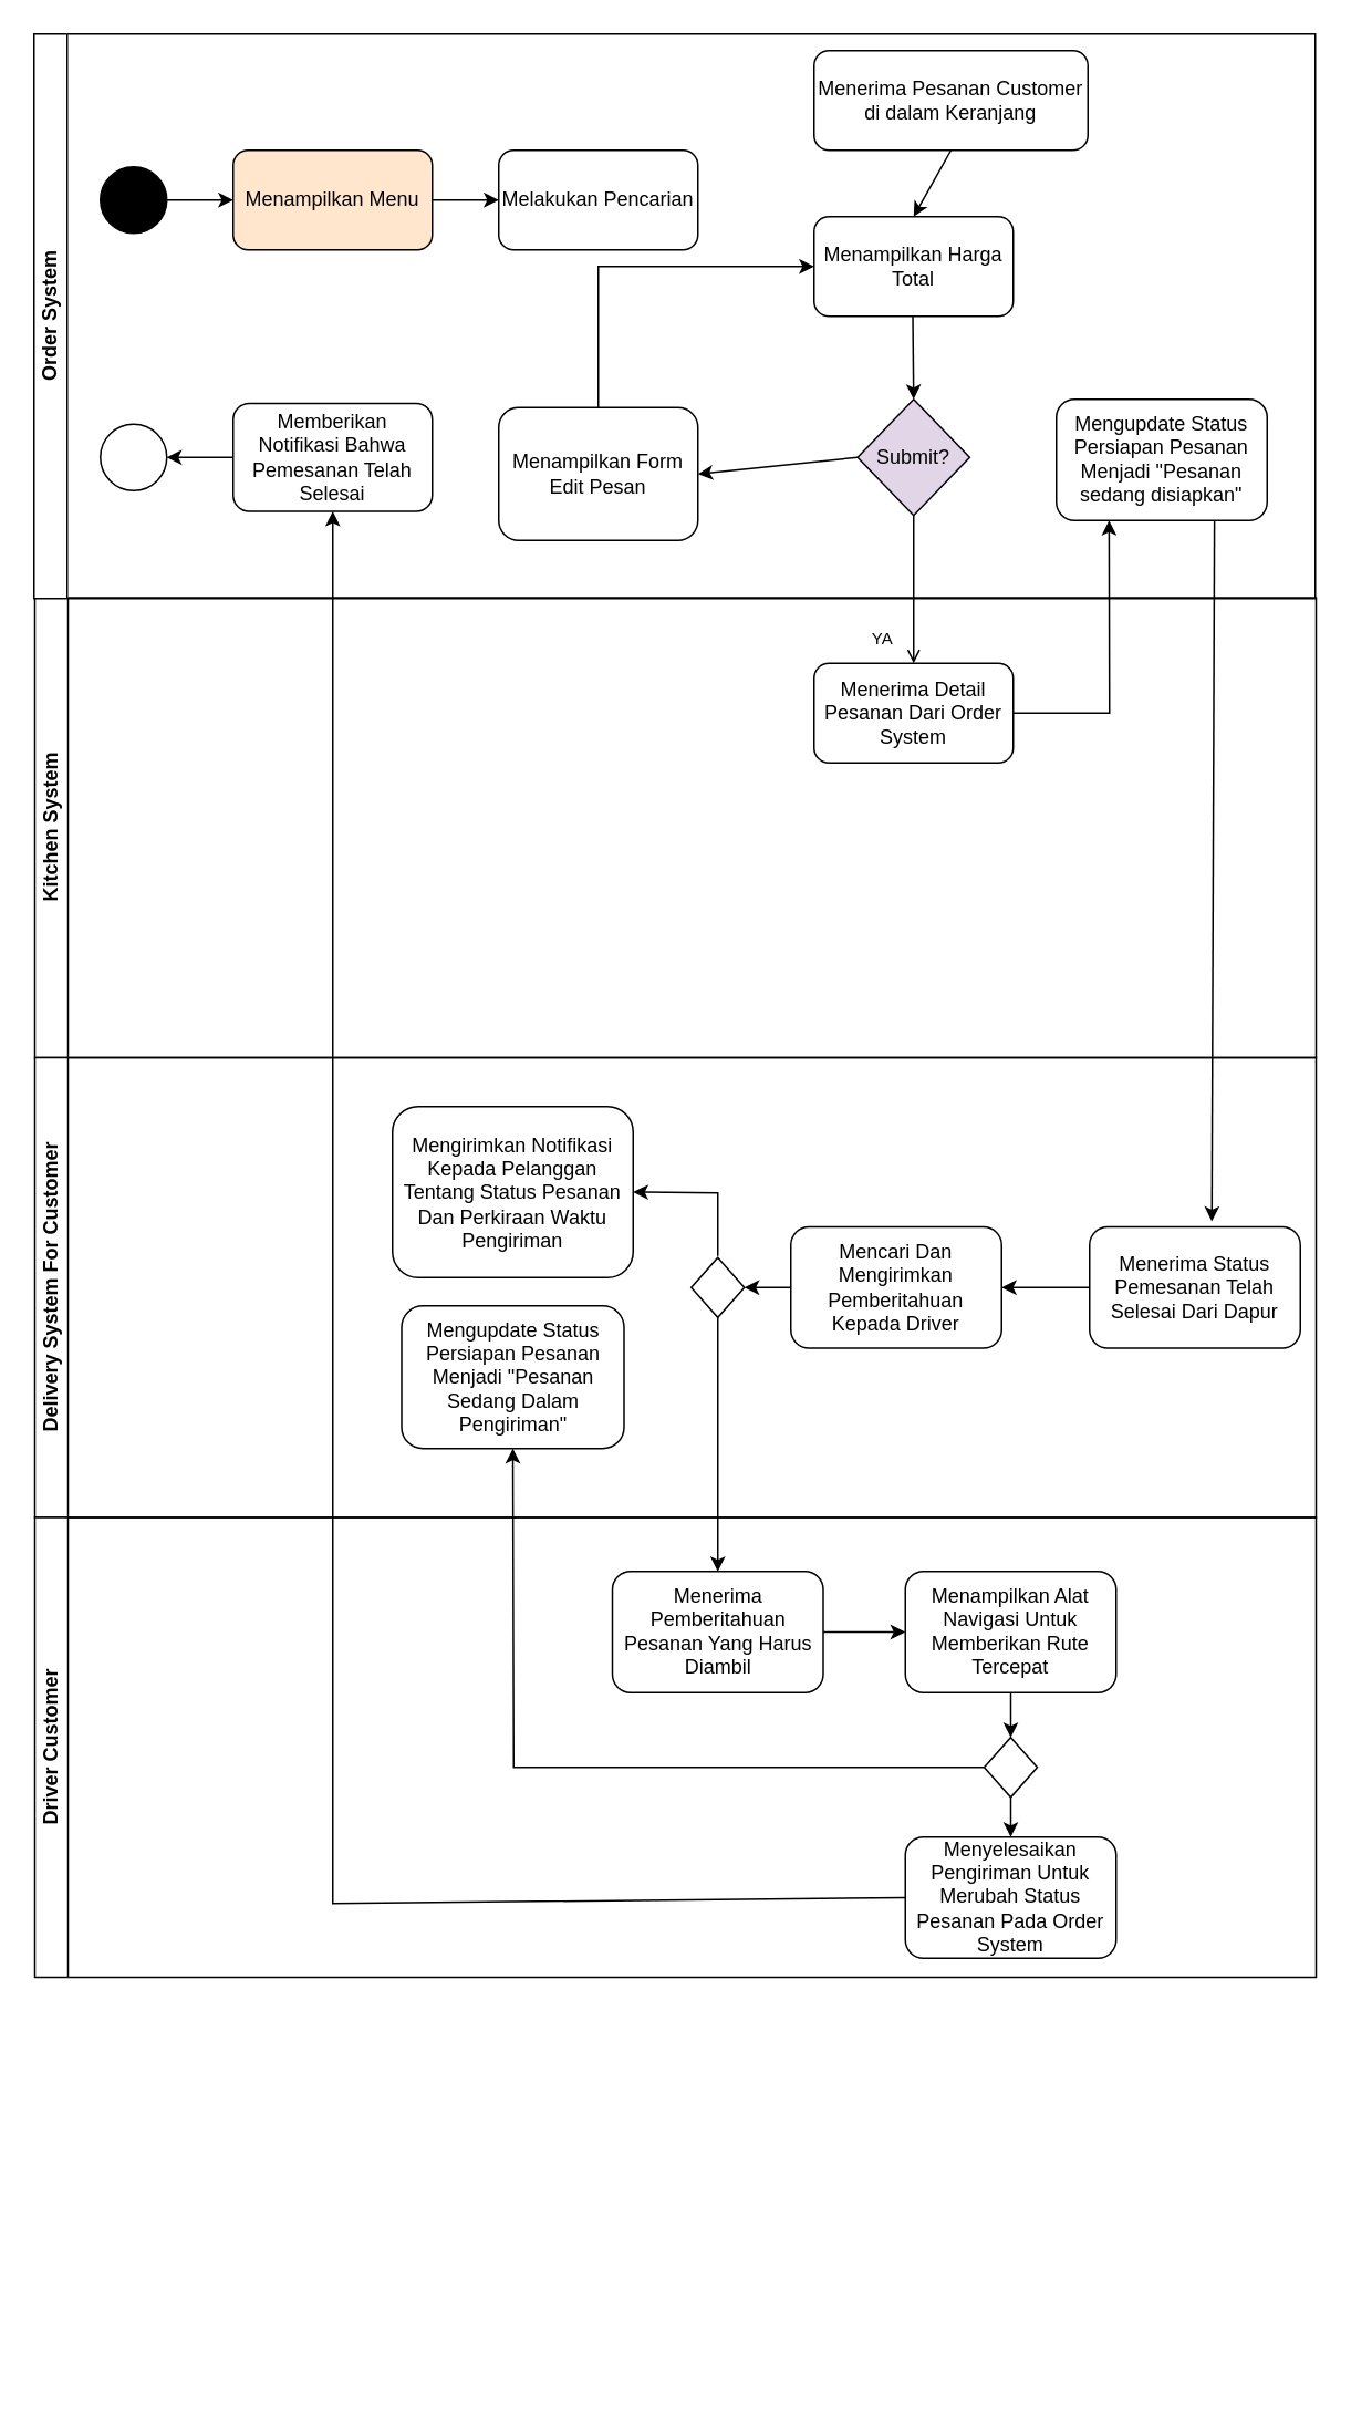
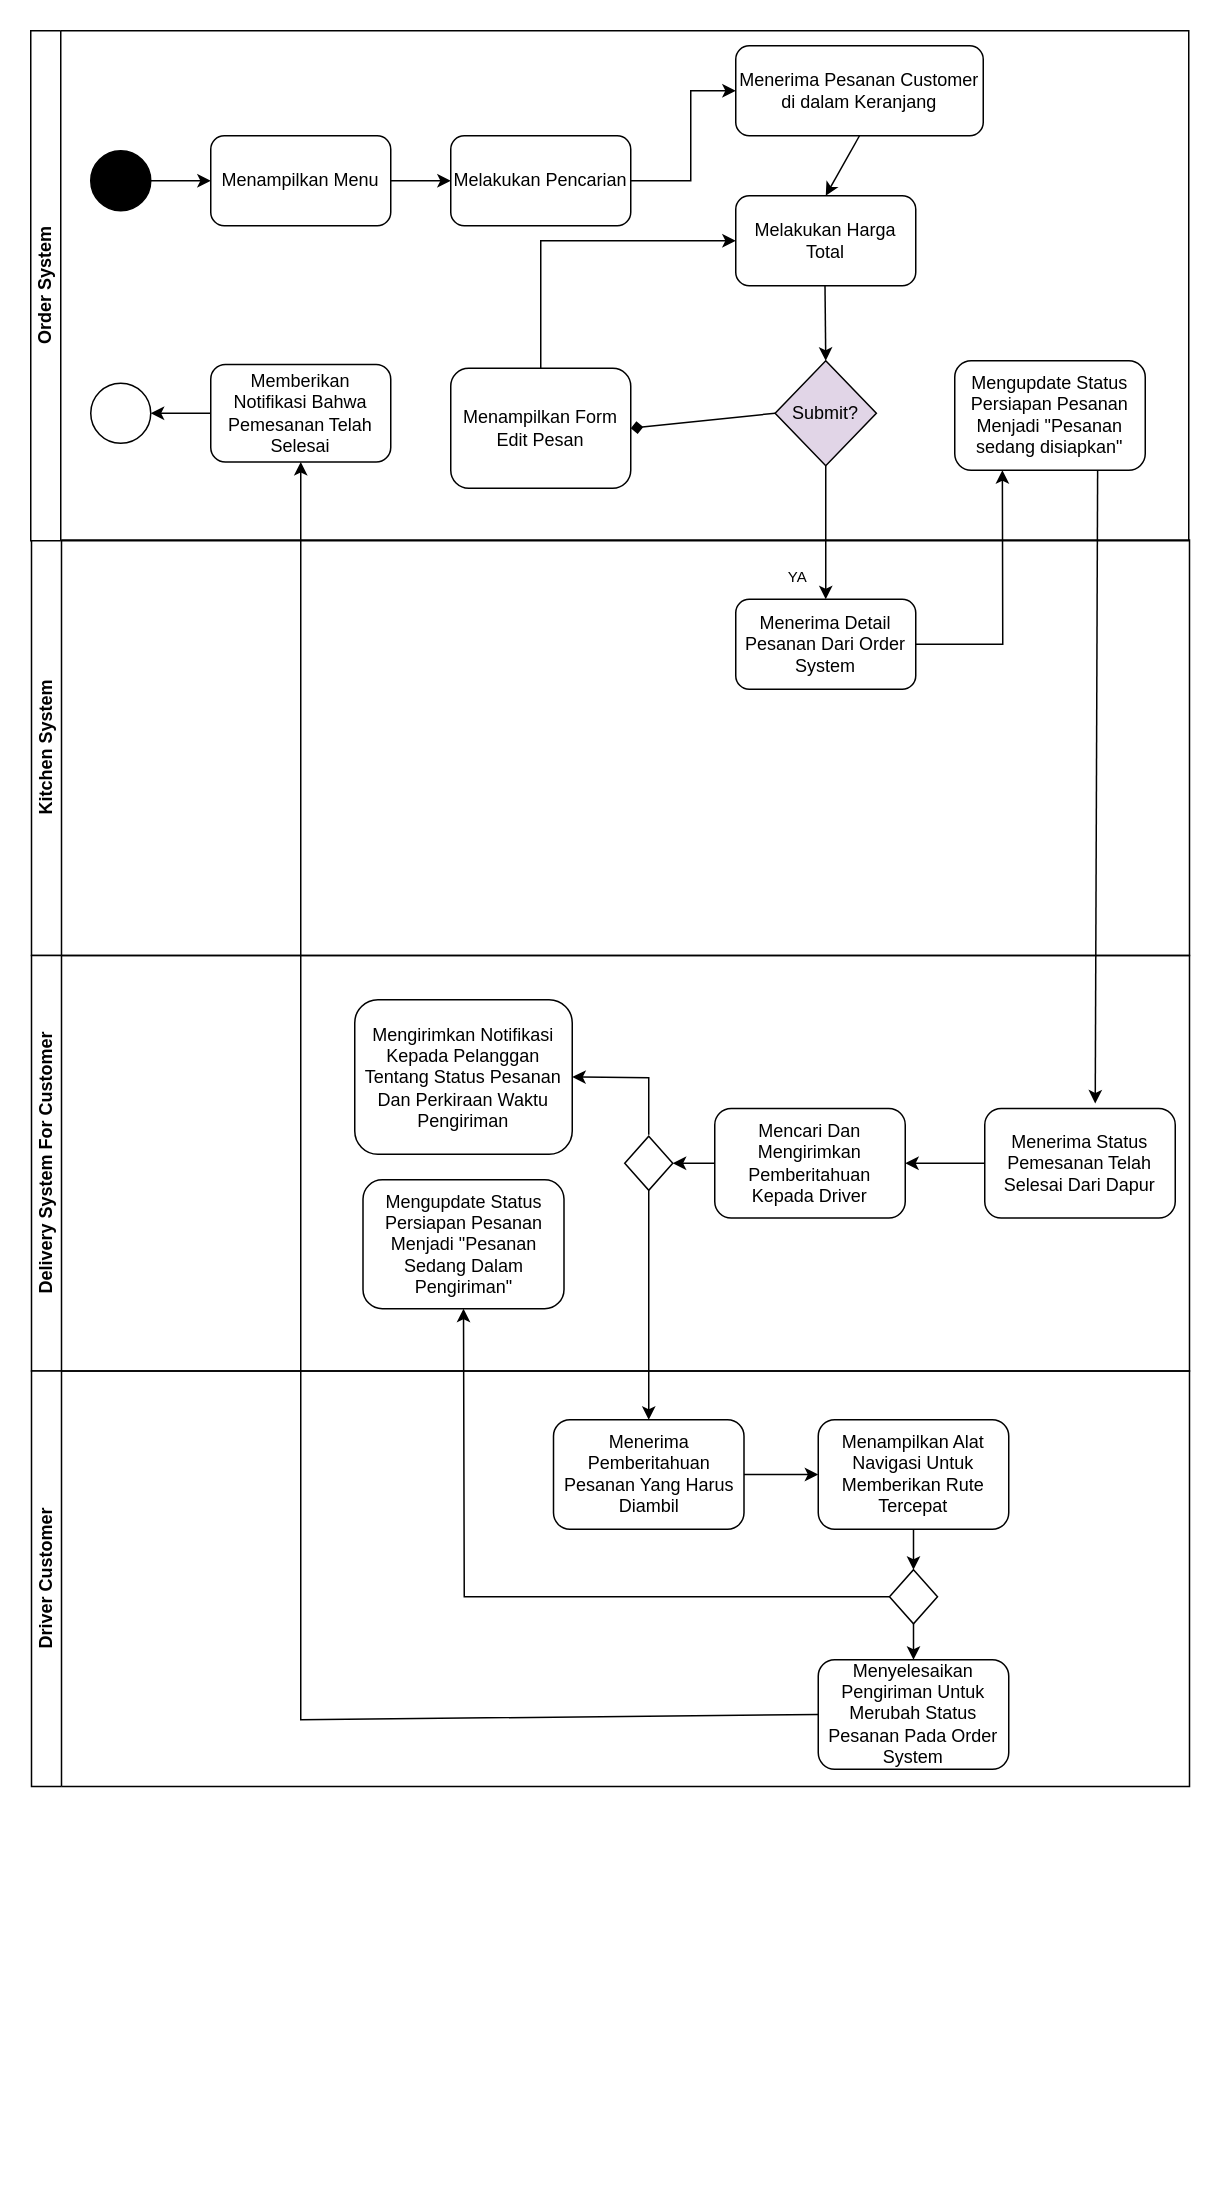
+ <mxCell id="9" value="" style="endArrow=classic;html=1;rounded=0;exitX=1;exitY=0.5;exitDx=0;exitDy=0;entryX=0;entryY=0.5;entryDx=0;entryDy=0;" edge="1" parent="5" source="11" target="12"><mxGeometry width="50" height="50" relative="1" as="geometry"><mxPoint x="410" y="100" as="sourcePoint" /><mxPoint x="480" y="42.5" as="targetPoint" /><Array as="points"><mxPoint x="440" y="100" /><mxPoint x="440" y="40" /></Array></mxGeometry></mxCell>
- <mxCell id="10" value="Menampilkan Menu" style="rounded=1;whiteSpace=wrap;html=1;fillColor=#ffe6cc;" vertex="1" parent="5"><mxGeometry x="120" y="70" width="120" height="60" as="geometry" /></mxCell>
+ <mxCell id="10" value="Menampilkan Menu" style="rounded=1;whiteSpace=wrap;html=1;" vertex="1" parent="5"><mxGeometry x="120" y="70" width="120" height="60" as="geometry" /></mxCell>
- <mxCell id="13" value="Menampilkan Harga Total" style="rounded=1;whiteSpace=wrap;html=1;" vertex="1" parent="5"><mxGeometry x="470" y="110" width="120" height="60" as="geometry" /></mxCell>
+ <mxCell id="13" value="Melakukan Harga Total" style="rounded=1;whiteSpace=wrap;html=1;" vertex="1" parent="5"><mxGeometry x="470" y="110" width="120" height="60" as="geometry" /></mxCell>
- <mxCell id="18" value="" style="endArrow=classic;html=1;rounded=0;exitX=0;exitY=0.5;exitDx=0;exitDy=0;entryX=1;entryY=0.5;entryDx=0;entryDy=0;" edge="1" parent="5" source="15" target="17"><mxGeometry width="50" height="50" relative="1" as="geometry"><mxPoint x="250" y="110" as="sourcePoint" /><mxPoint x="410" y="220" as="targetPoint" /><Array as="points" /></mxGeometry></mxCell>
+ <mxCell id="18" value="" style="endArrow=diamond;html=1;rounded=0;exitX=0;exitY=0.5;exitDx=0;exitDy=0;entryX=1;entryY=0.5;entryDx=0;entryDy=0;" edge="1" parent="5" source="15" target="17"><mxGeometry width="50" height="50" relative="1" as="geometry"><mxPoint x="250" y="110" as="sourcePoint" /><mxPoint x="410" y="220" as="targetPoint" /><Array as="points" /></mxGeometry></mxCell>
- <mxCell id="24" value="" style="endArrow=open;html=1;rounded=0;exitX=0.5;exitY=1;exitDx=0;exitDy=0;entryX=0.5;entryY=0;entryDx=0;entryDy=0;" edge="1" parent="1" source="15" target="4"><mxGeometry width="50" height="50" relative="1" as="geometry"><mxPoint x="409" y="86" as="sourcePoint" /><mxPoint x="426" y="96" as="targetPoint" /><Array as="points" /></mxGeometry></mxCell>
+ <mxCell id="24" value="" style="endArrow=classic;html=1;rounded=0;exitX=0.5;exitY=1;exitDx=0;exitDy=0;entryX=0.5;entryY=0;entryDx=0;entryDy=0;" edge="1" parent="1" source="15" target="4"><mxGeometry width="50" height="50" relative="1" as="geometry"><mxPoint x="409" y="86" as="sourcePoint" /><mxPoint x="426" y="96" as="targetPoint" /><Array as="points" /></mxGeometry></mxCell>
